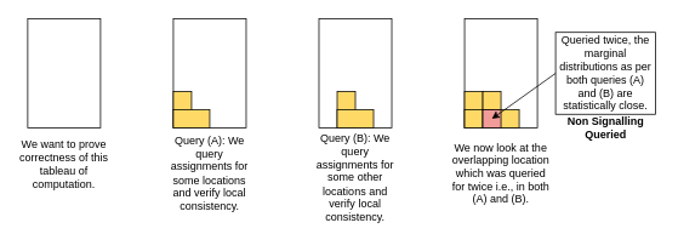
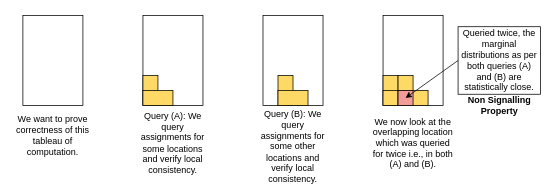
- <mxCell id="21" value="&lt;b&gt;Non Signalling Queried&lt;/b&gt;" style="text;html=1;strokeColor=none;fillColor=none;align=center;verticalAlign=middle;whiteSpace=wrap;rounded=0;" vertex="1" parent="1"><mxGeometry x="607.5" y="125" width="115" height="30" as="geometry" /></mxCell>
+ <mxCell id="21" value="&lt;b&gt;Non Signalling Property&lt;/b&gt;" style="text;html=1;strokeColor=none;fillColor=none;align=center;verticalAlign=middle;whiteSpace=wrap;rounded=0;" vertex="1" parent="1"><mxGeometry x="607.5" y="125" width="115" height="30" as="geometry" /></mxCell>
